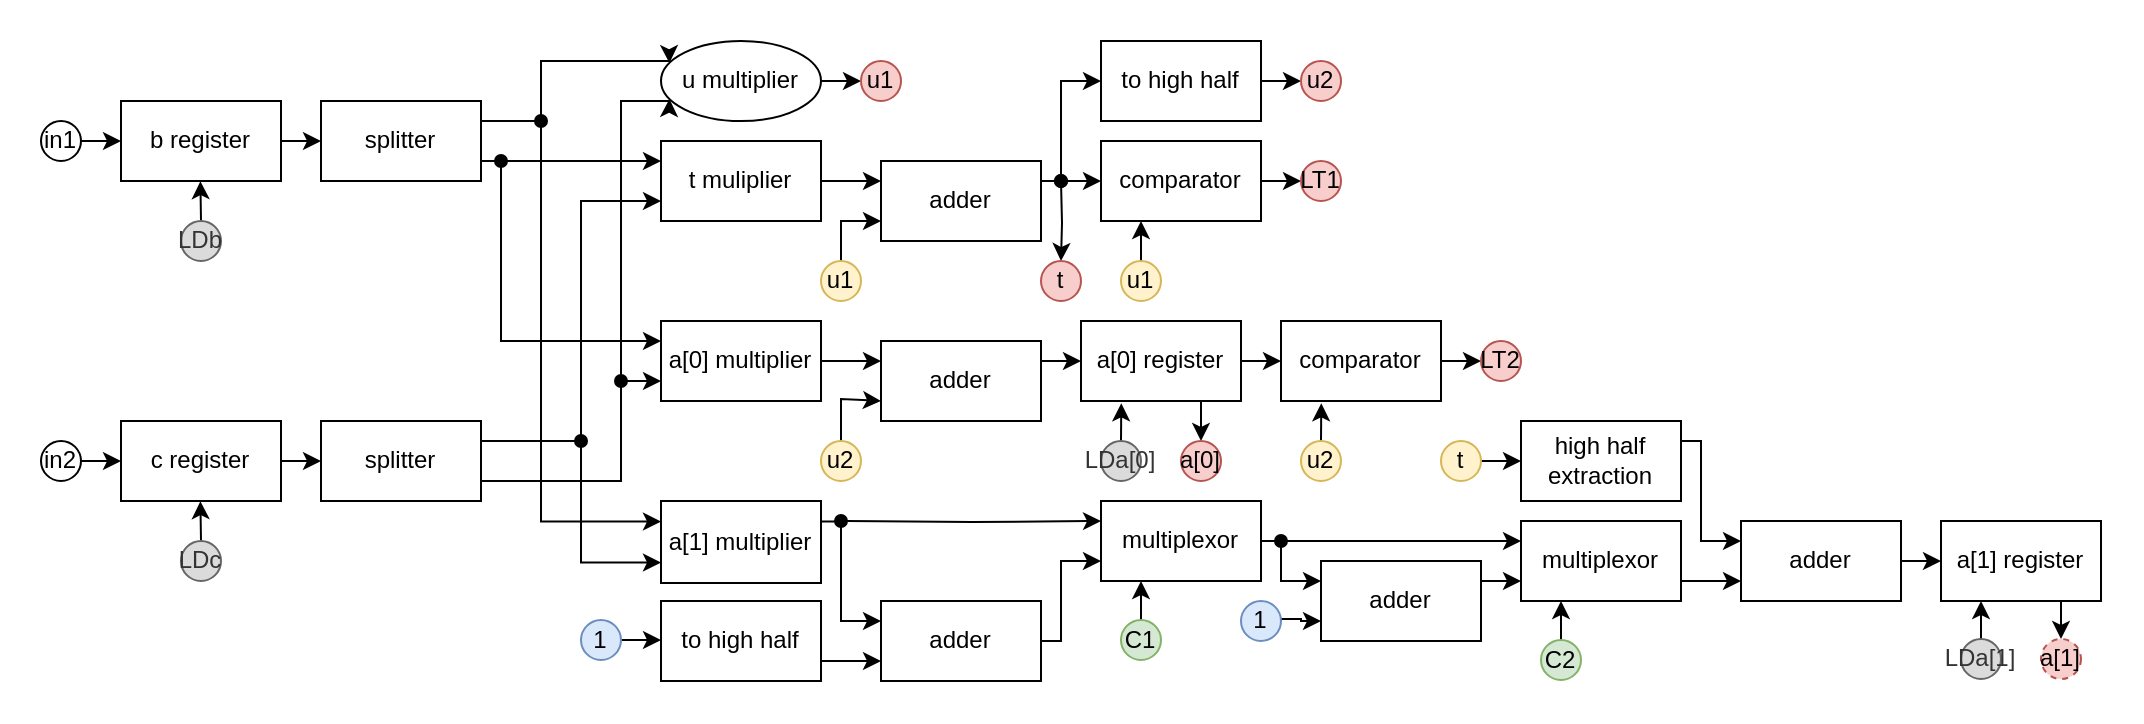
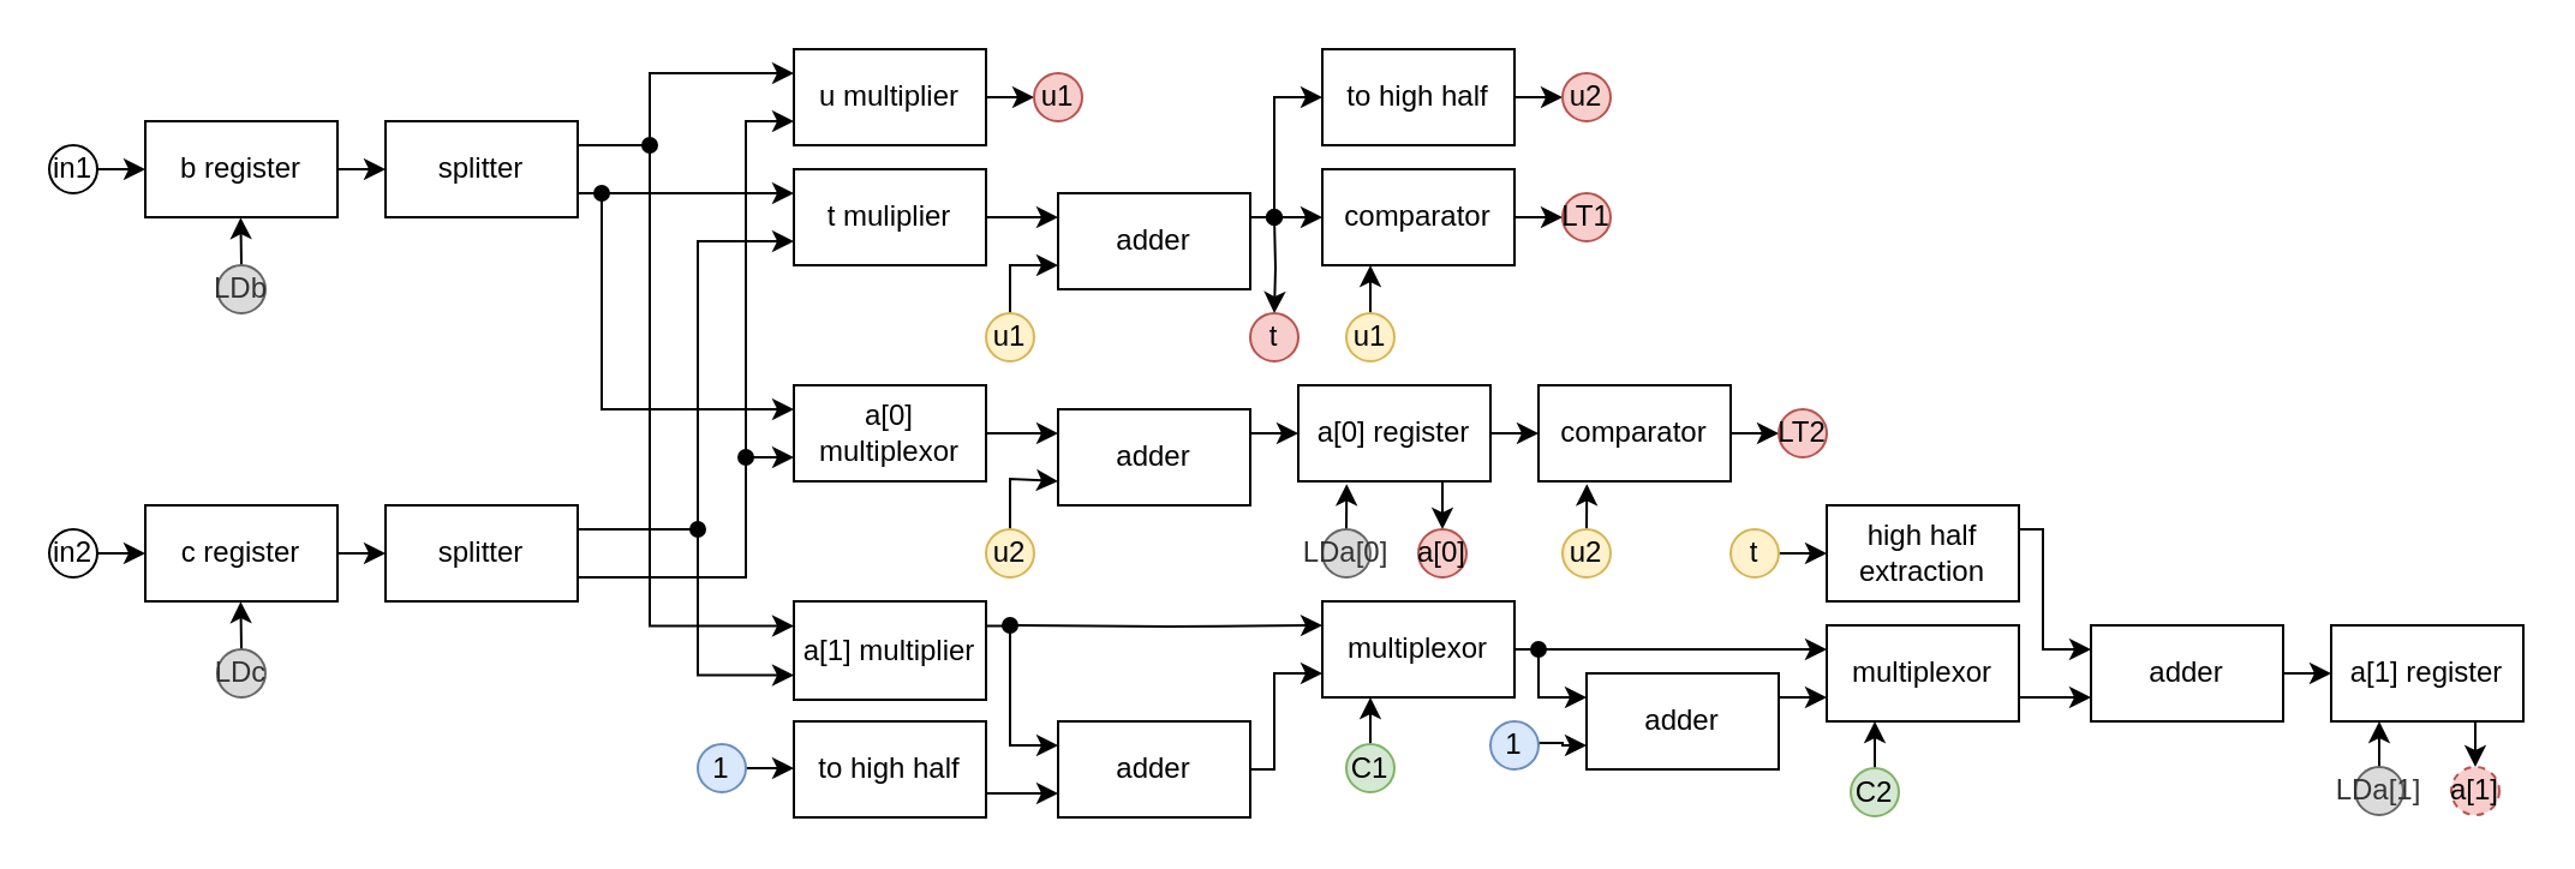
- <mxCell id="13" value="u multiplier" style="ellipse;whiteSpace=wrap;html=1;" parent="1" vertex="1"><mxGeometry x="330" y="20" width="80" height="40" as="geometry" /></mxCell>
+ <mxCell id="13" value="u multiplier" style="rounded=0;whiteSpace=wrap;html=1;" parent="1" vertex="1"><mxGeometry x="330" y="20" width="80" height="40" as="geometry" /></mxCell>
- <mxCell id="17" value="a[0] multiplier" style="rounded=0;whiteSpace=wrap;html=1;" parent="1" vertex="1"><mxGeometry x="330" y="160" width="80" height="40" as="geometry" /></mxCell>
+ <mxCell id="17" value="a[0] multiplexor" style="rounded=0;whiteSpace=wrap;html=1;" parent="1" vertex="1"><mxGeometry x="330" y="160" width="80" height="40" as="geometry" /></mxCell>
